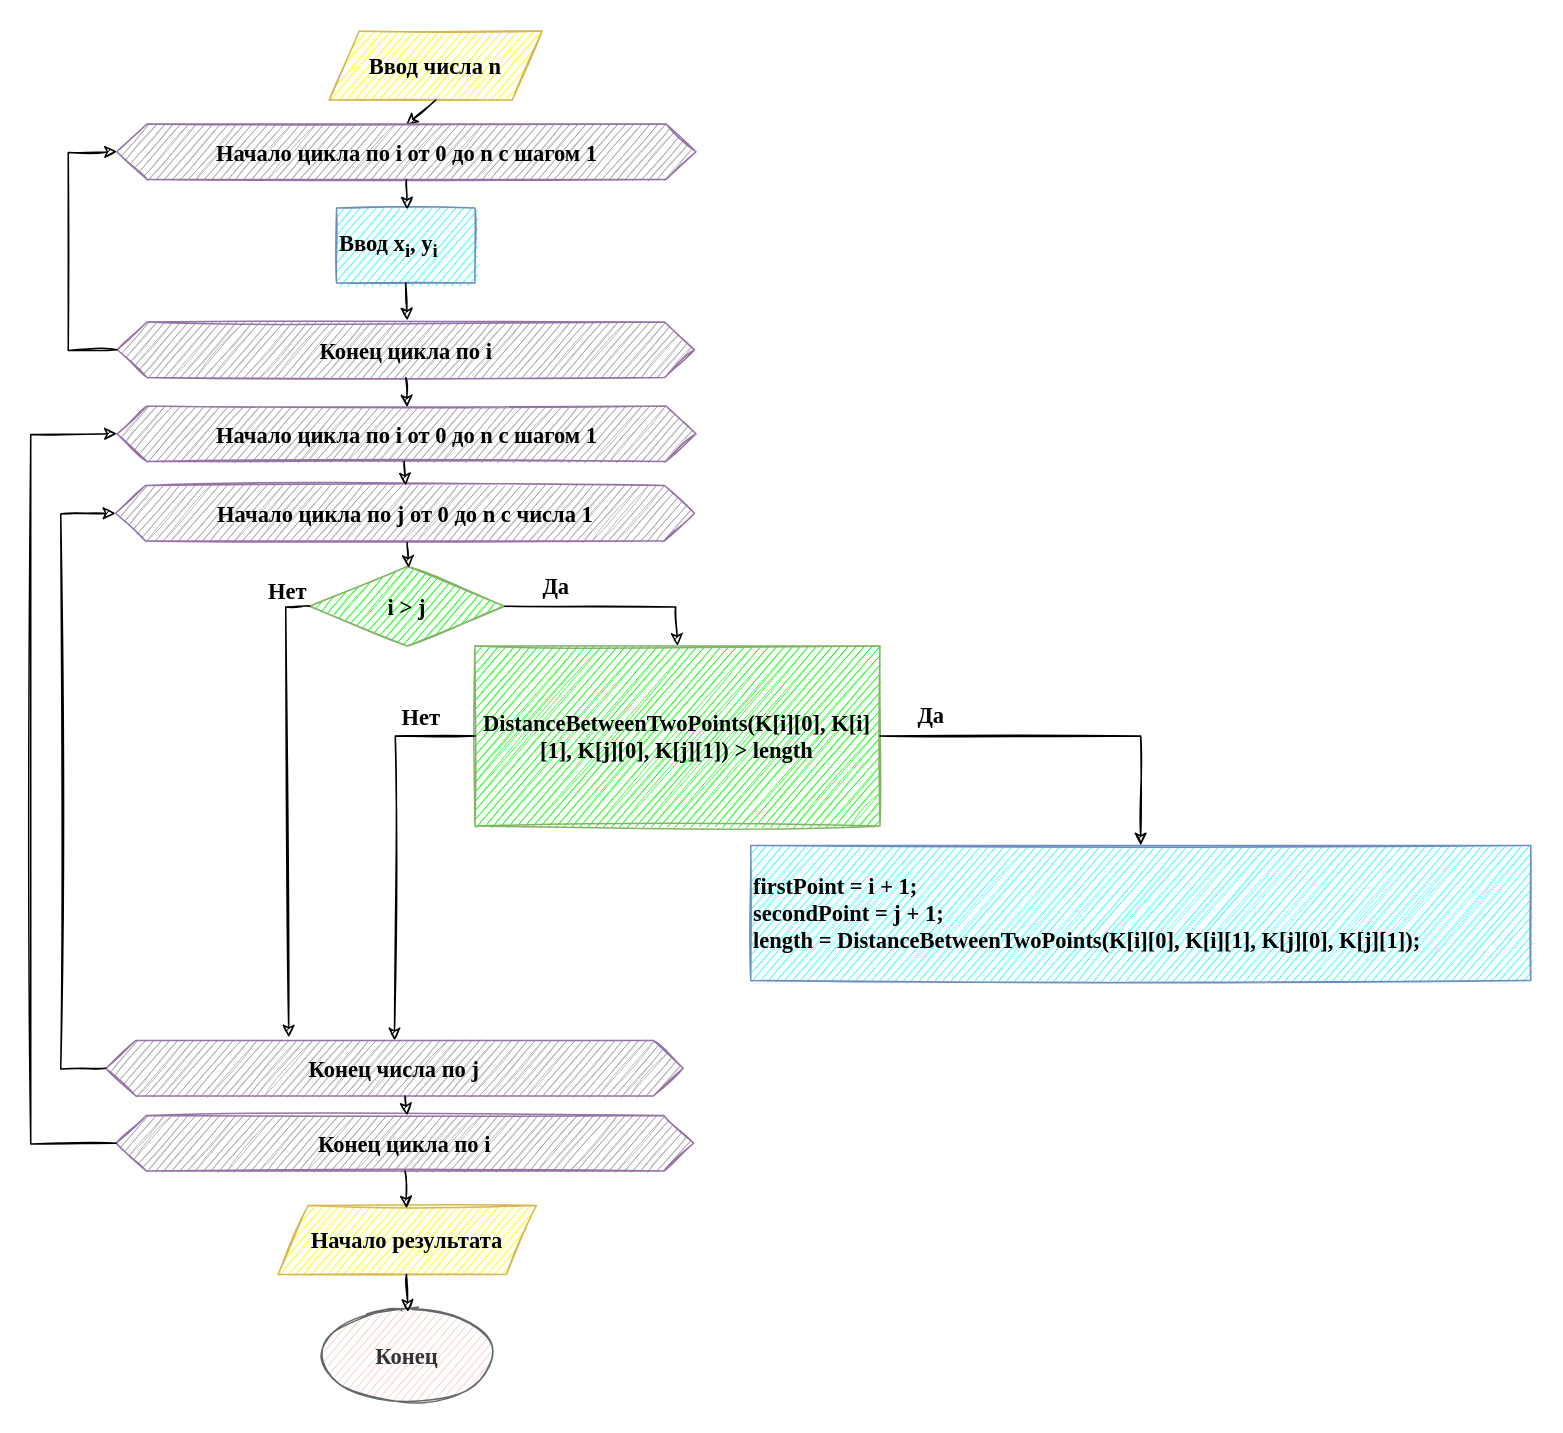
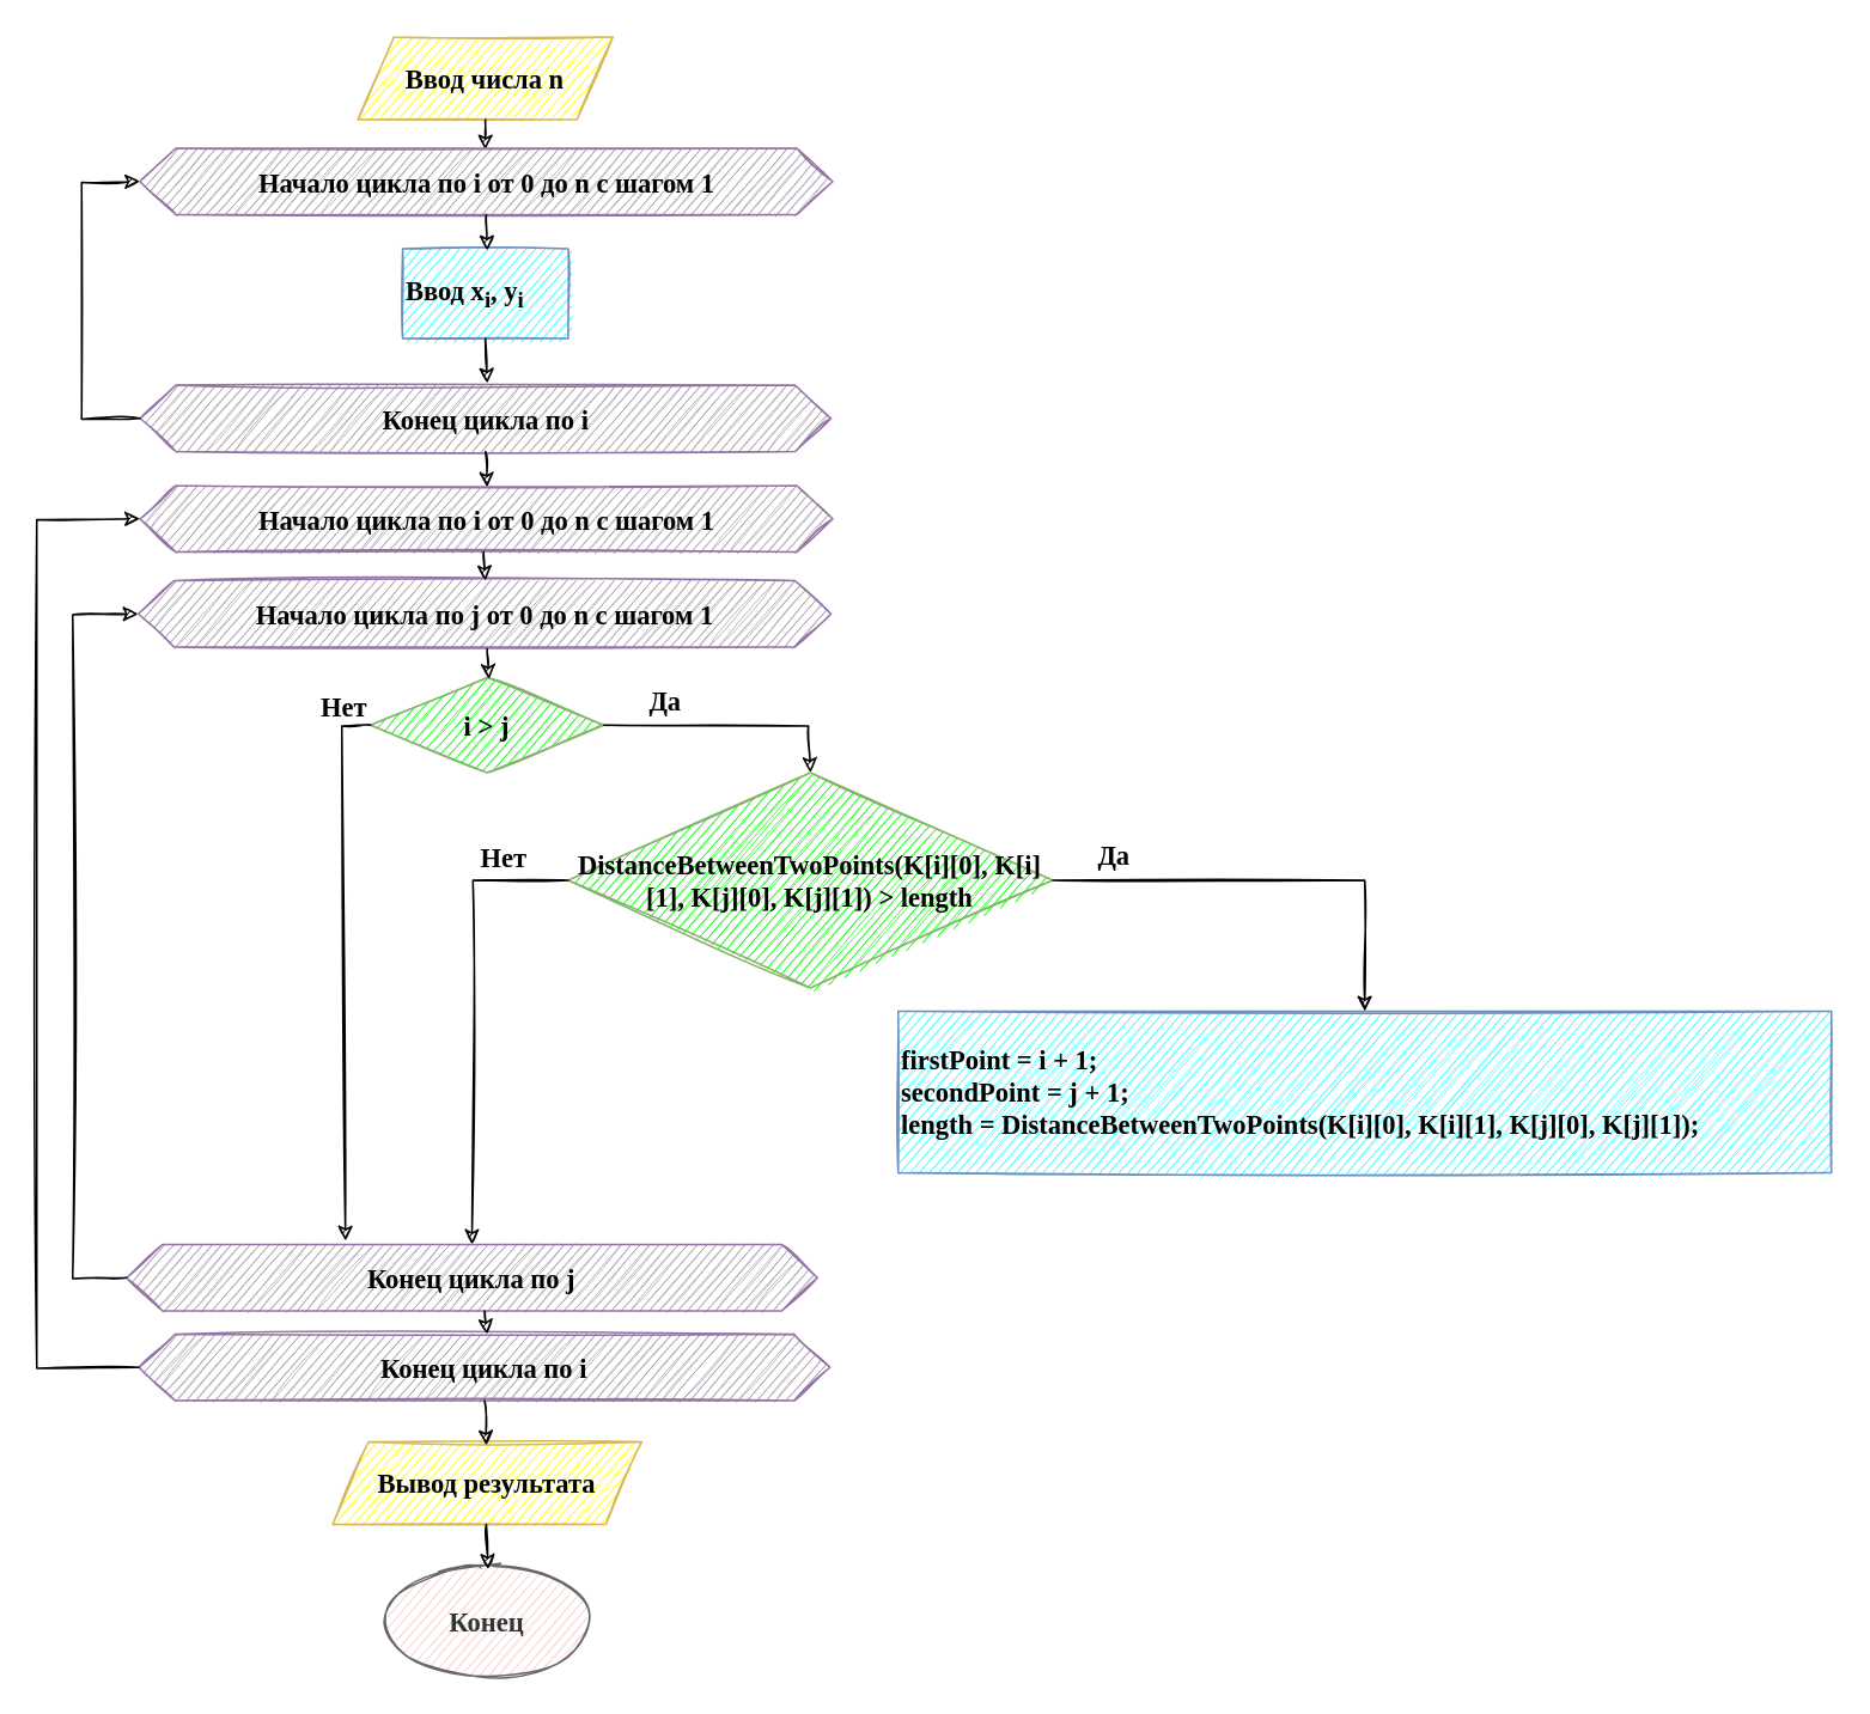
- <mxCell id="3" value="Ввод числа n" style="shape=parallelogram;perimeter=parallelogramPerimeter;whiteSpace=wrap;html=1;fixedSize=1;fontFamily=Comic Sans MS;fontStyle=1;fontSize=15;fillColor=#FFFF00;strokeColor=#d6b656;sketch=1;" parent="1" vertex="1"><mxGeometry x="219" y="20" width="142" height="46" as="geometry" /></mxCell>
+ <mxCell id="3" value="Ввод числа n" style="shape=parallelogram;perimeter=parallelogramPerimeter;whiteSpace=wrap;html=1;fixedSize=1;fontFamily=Comic Sans MS;fontStyle=1;fontSize=15;fillColor=#FFFF00;strokeColor=#d6b656;sketch=1;" parent="1" vertex="1"><mxGeometry x="199" y="20" width="142" height="46" as="geometry" /></mxCell>
- <mxCell id="18" value="&lt;span style=&quot;font-family: &amp;#34;comic sans ms&amp;#34; ; font-size: 15px ; font-weight: 700&quot;&gt;Начало цикла по j от 0 до&amp;nbsp;&lt;/span&gt;&lt;font face=&quot;Comic Sans MS&quot;&gt;&lt;span style=&quot;font-size: 15px&quot;&gt;&lt;b&gt;n с числа 1&lt;/b&gt;&lt;/span&gt;&lt;/font&gt;" style="shape=hexagon;perimeter=hexagonPerimeter2;whiteSpace=wrap;html=1;fixedSize=1;sketch=1;fillColor=#A49BA8;strokeColor=#9673a6;" vertex="1" parent="1"><mxGeometry x="76.5" y="323" width="386" height="37" as="geometry" /></mxCell>
+ <mxCell id="18" value="&lt;span style=&quot;font-family: &amp;#34;comic sans ms&amp;#34; ; font-size: 15px ; font-weight: 700&quot;&gt;Начало цикла по j от 0 до&amp;nbsp;&lt;/span&gt;&lt;font face=&quot;Comic Sans MS&quot;&gt;&lt;span style=&quot;font-size: 15px&quot;&gt;&lt;b&gt;n с шагом 1&lt;/b&gt;&lt;/span&gt;&lt;/font&gt;" style="shape=hexagon;perimeter=hexagonPerimeter2;whiteSpace=wrap;html=1;fixedSize=1;sketch=1;fillColor=#A49BA8;strokeColor=#9673a6;" vertex="1" parent="1"><mxGeometry x="76.5" y="323" width="386" height="37" as="geometry" /></mxCell>
- <mxCell id="22" value="DistanceBetweenTwoPoints(K[i][0], K[i][1], K[j][0], K[j][1]) &amp;gt; length" style="whiteSpace=wrap;html=1;fontFamily=Comic Sans MS;fontStyle=1;fontSize=15;fillColor=#00FF00;strokeColor=#82b366;sketch=1;rounded=0;" vertex="1" parent="1"><mxGeometry x="316.13" y="430" width="270" height="120" as="geometry" /></mxCell>
+ <mxCell id="22" value="DistanceBetweenTwoPoints(K[i][0], K[i][1], K[j][0], K[j][1]) &amp;gt; length" style="rhombus;whiteSpace=wrap;html=1;fontFamily=Comic Sans MS;fontStyle=1;fontSize=15;fillColor=#00FF00;strokeColor=#82b366;sketch=1;" vertex="1" parent="1"><mxGeometry x="316.13" y="430" width="270" height="120" as="geometry" /></mxCell>
- <mxCell id="17" value="&lt;span style=&quot;font-family: &amp;#34;comic sans ms&amp;#34; ; font-size: 15px ; font-weight: 700&quot;&gt;Конец числа по j&lt;/span&gt;" style="shape=hexagon;perimeter=hexagonPerimeter2;whiteSpace=wrap;html=1;fixedSize=1;sketch=1;fillColor=#A49BA8;strokeColor=#9673a6;" vertex="1" parent="1"><mxGeometry x="70" y="693" width="385" height="37" as="geometry" /></mxCell>
+ <mxCell id="17" value="&lt;span style=&quot;font-family: &amp;#34;comic sans ms&amp;#34; ; font-size: 15px ; font-weight: 700&quot;&gt;Конец цикла по j&lt;/span&gt;" style="shape=hexagon;perimeter=hexagonPerimeter2;whiteSpace=wrap;html=1;fixedSize=1;sketch=1;fillColor=#A49BA8;strokeColor=#9673a6;" vertex="1" parent="1"><mxGeometry x="70" y="693" width="385" height="37" as="geometry" /></mxCell>
- <mxCell id="15" value="Начало результата" style="shape=parallelogram;perimeter=parallelogramPerimeter;whiteSpace=wrap;html=1;fixedSize=1;fontFamily=Comic Sans MS;fontStyle=1;fontSize=15;fillColor=#FFFF00;strokeColor=#d6b656;sketch=1;" parent="1" vertex="1"><mxGeometry x="184.87" y="803" width="172.25" height="46" as="geometry" /></mxCell>
+ <mxCell id="15" value="Вывод результата" style="shape=parallelogram;perimeter=parallelogramPerimeter;whiteSpace=wrap;html=1;fixedSize=1;fontFamily=Comic Sans MS;fontStyle=1;fontSize=15;fillColor=#FFFF00;strokeColor=#d6b656;sketch=1;" parent="1" vertex="1"><mxGeometry x="184.87" y="803" width="172.25" height="46" as="geometry" /></mxCell>
